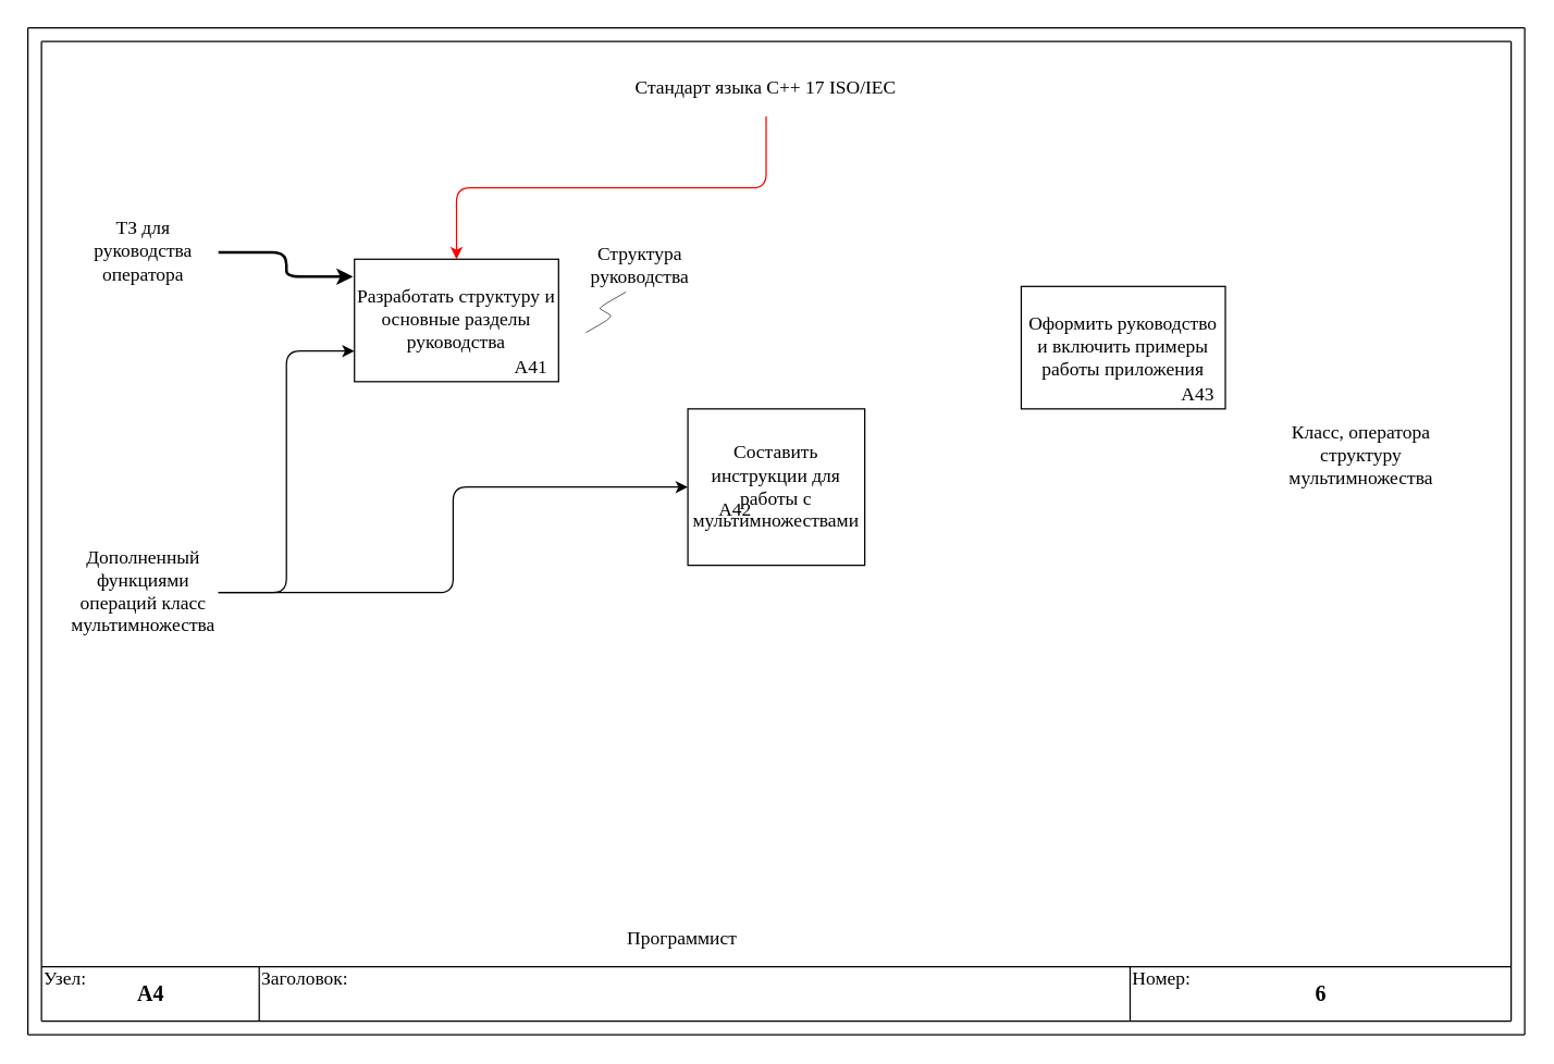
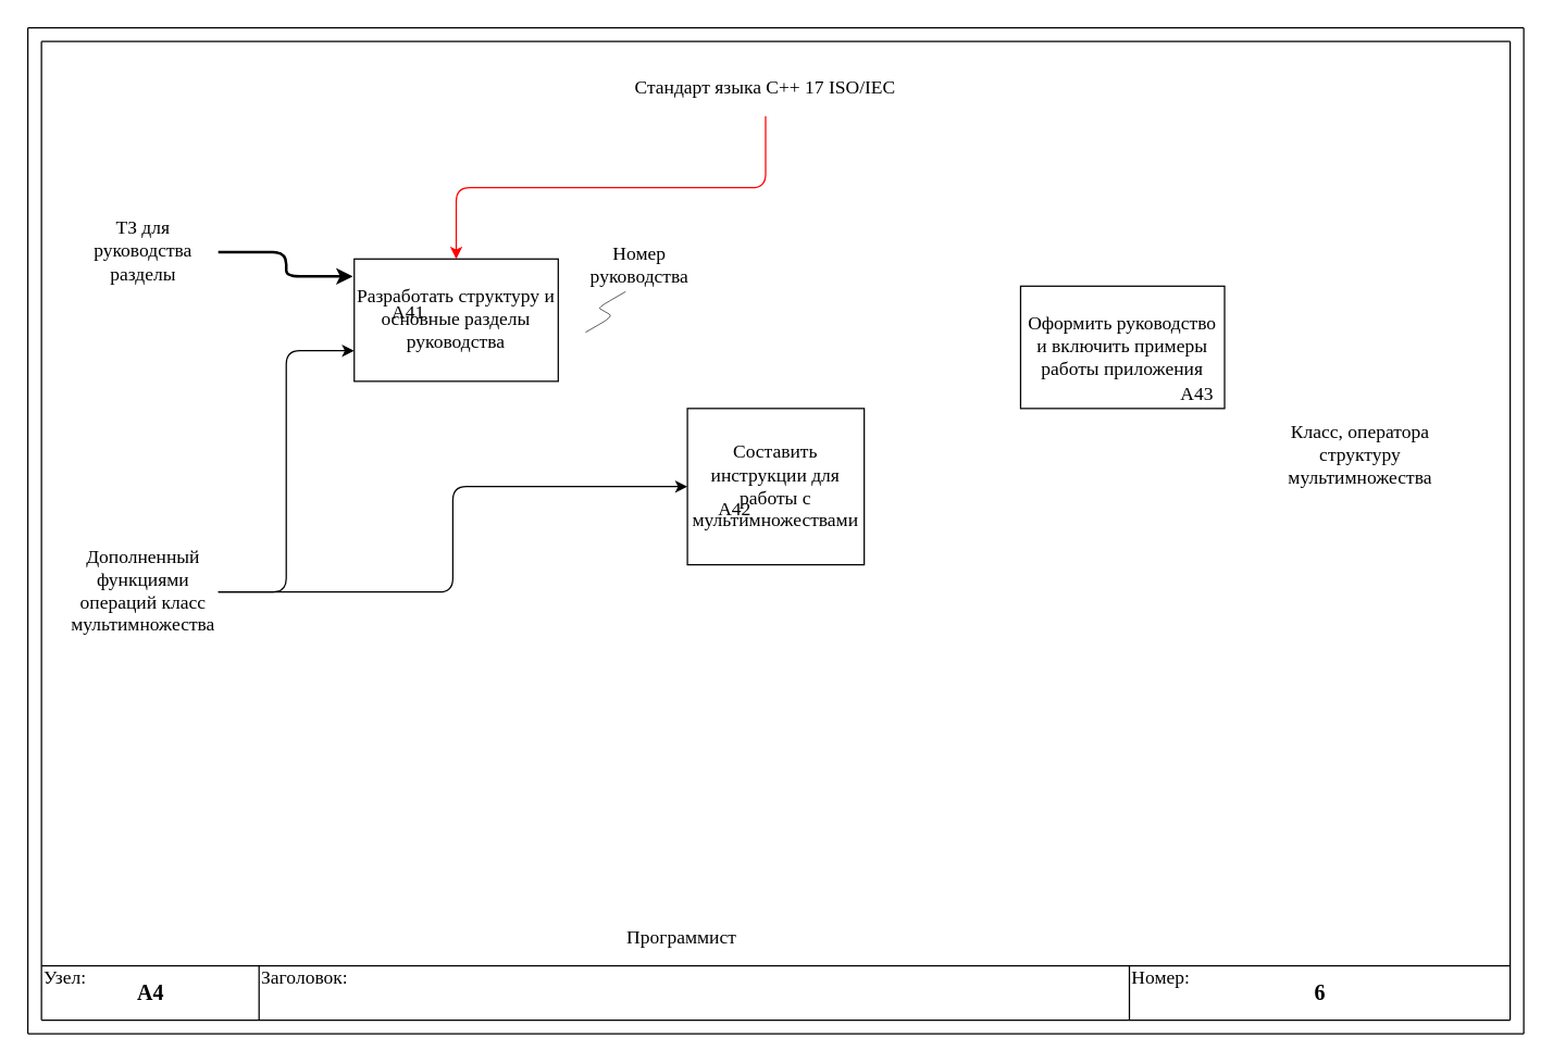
- <mxCell id="26" value="&lt;font style=&quot;font-size: 14px;&quot;&gt;ТЗ для руководства оператора&lt;/font&gt;" style="text;html=1;align=center;verticalAlign=middle;whiteSpace=wrap;rounded=0;fontFamily=Times New Roman;fontSize=11;fontColor=default;labelBackgroundColor=none;" vertex="1" parent="1"><mxGeometry x="50" y="160" width="110" height="50" as="geometry" /></mxCell>
+ <mxCell id="26" value="&lt;font style=&quot;font-size: 14px;&quot;&gt;ТЗ для руководства разделы&lt;/font&gt;" style="text;html=1;align=center;verticalAlign=middle;whiteSpace=wrap;rounded=0;fontFamily=Times New Roman;fontSize=11;fontColor=default;labelBackgroundColor=none;" vertex="1" parent="1"><mxGeometry x="50" y="160" width="110" height="50" as="geometry" /></mxCell>
- <mxCell id="28" value="&lt;span style=&quot;font-size: 14px;&quot;&gt;Структура руководства&lt;/span&gt;" style="text;html=1;align=center;verticalAlign=middle;whiteSpace=wrap;rounded=0;fontFamily=Times New Roman;fontSize=11;fontColor=default;labelBackgroundColor=none;" vertex="1" parent="1"><mxGeometry x="430" y="170" width="80" height="50" as="geometry" /></mxCell>
+ <mxCell id="28" value="&lt;span style=&quot;font-size: 14px;&quot;&gt;Номер руководства&lt;/span&gt;" style="text;html=1;align=center;verticalAlign=middle;whiteSpace=wrap;rounded=0;fontFamily=Times New Roman;fontSize=11;fontColor=default;labelBackgroundColor=none;" vertex="1" parent="1"><mxGeometry x="430" y="170" width="80" height="50" as="geometry" /></mxCell>
- <mxCell id="17" value="&lt;span style=&quot;font-size: 14px;&quot;&gt;A41&lt;/span&gt;" style="text;html=1;strokeColor=none;fillColor=none;align=center;verticalAlign=middle;whiteSpace=wrap;rounded=0;fontFamily=Times New Roman;" vertex="1" parent="1"><mxGeometry x="370" y="260" width="40" height="20" as="geometry" /></mxCell>
+ <mxCell id="17" value="&lt;span style=&quot;font-size: 14px;&quot;&gt;A41&lt;/span&gt;" style="text;html=1;strokeColor=none;fillColor=none;align=center;verticalAlign=middle;whiteSpace=wrap;rounded=0;fontFamily=Times New Roman;" vertex="1" parent="1"><mxGeometry x="280" y="220" width="40" height="20" as="geometry" /></mxCell>
